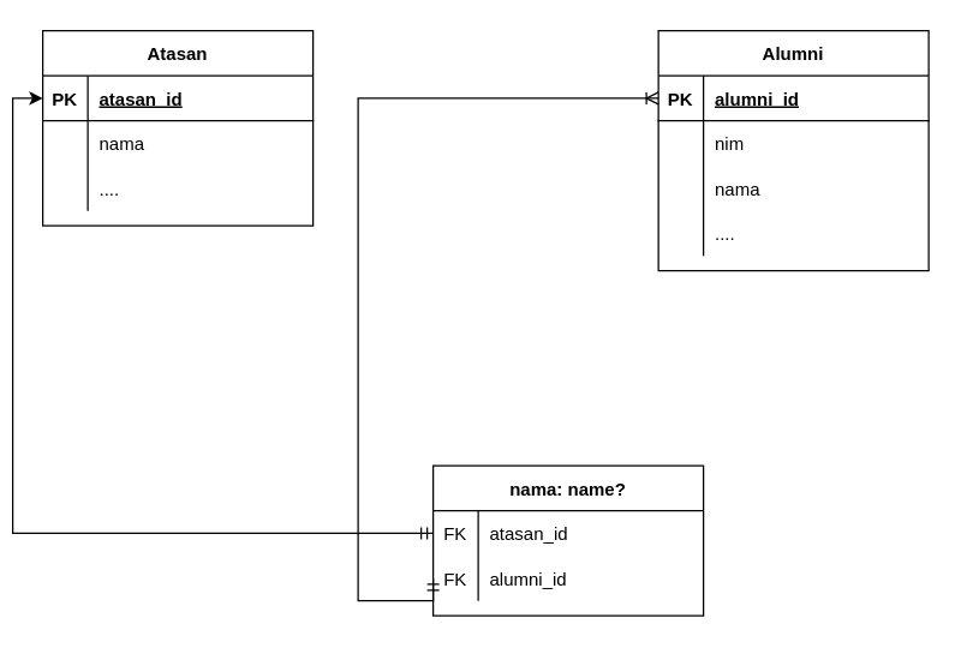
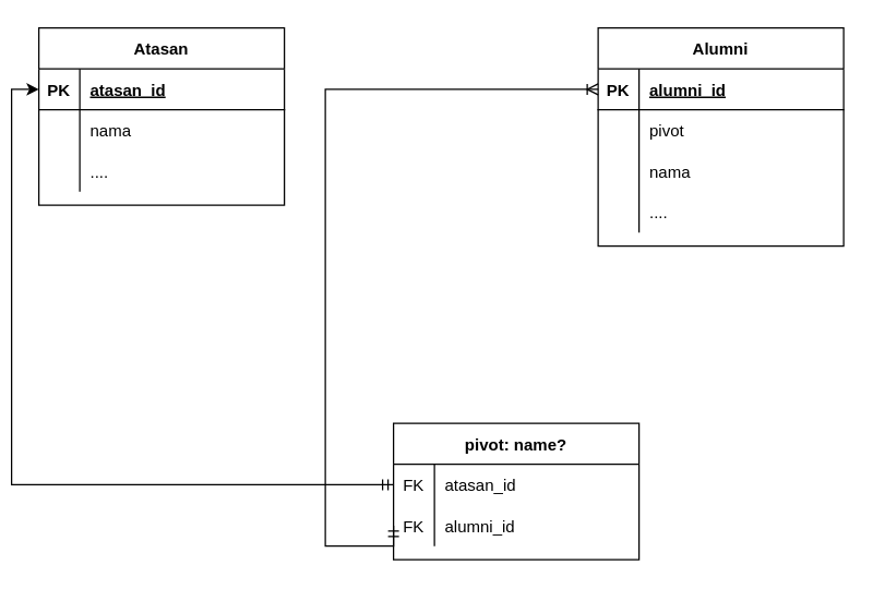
- <mxCell id="18" value="nim" style="shape=partialRectangle;connectable=0;fillColor=none;top=0;left=0;bottom=0;right=0;align=left;spacingLeft=6;overflow=hidden;" vertex="1" parent="16"><mxGeometry x="30" width="150" height="30" as="geometry" /></mxCell>
+ <mxCell id="18" value="pivot" style="shape=partialRectangle;connectable=0;fillColor=none;top=0;left=0;bottom=0;right=0;align=left;spacingLeft=6;overflow=hidden;" vertex="1" parent="16"><mxGeometry x="30" width="150" height="30" as="geometry" /></mxCell>
- <mxCell id="25" value="nama: name?" style="shape=table;startSize=30;container=1;collapsible=1;childLayout=tableLayout;fixedRows=1;rowLines=0;fontStyle=1;align=center;resizeLast=1;" vertex="1" parent="1"><mxGeometry x="280" y="310" width="180" height="100" as="geometry" /></mxCell>
+ <mxCell id="25" value="pivot: name?" style="shape=table;startSize=30;container=1;collapsible=1;childLayout=tableLayout;fixedRows=1;rowLines=0;fontStyle=1;align=center;resizeLast=1;" vertex="1" parent="1"><mxGeometry x="280" y="310" width="180" height="100" as="geometry" /></mxCell>
